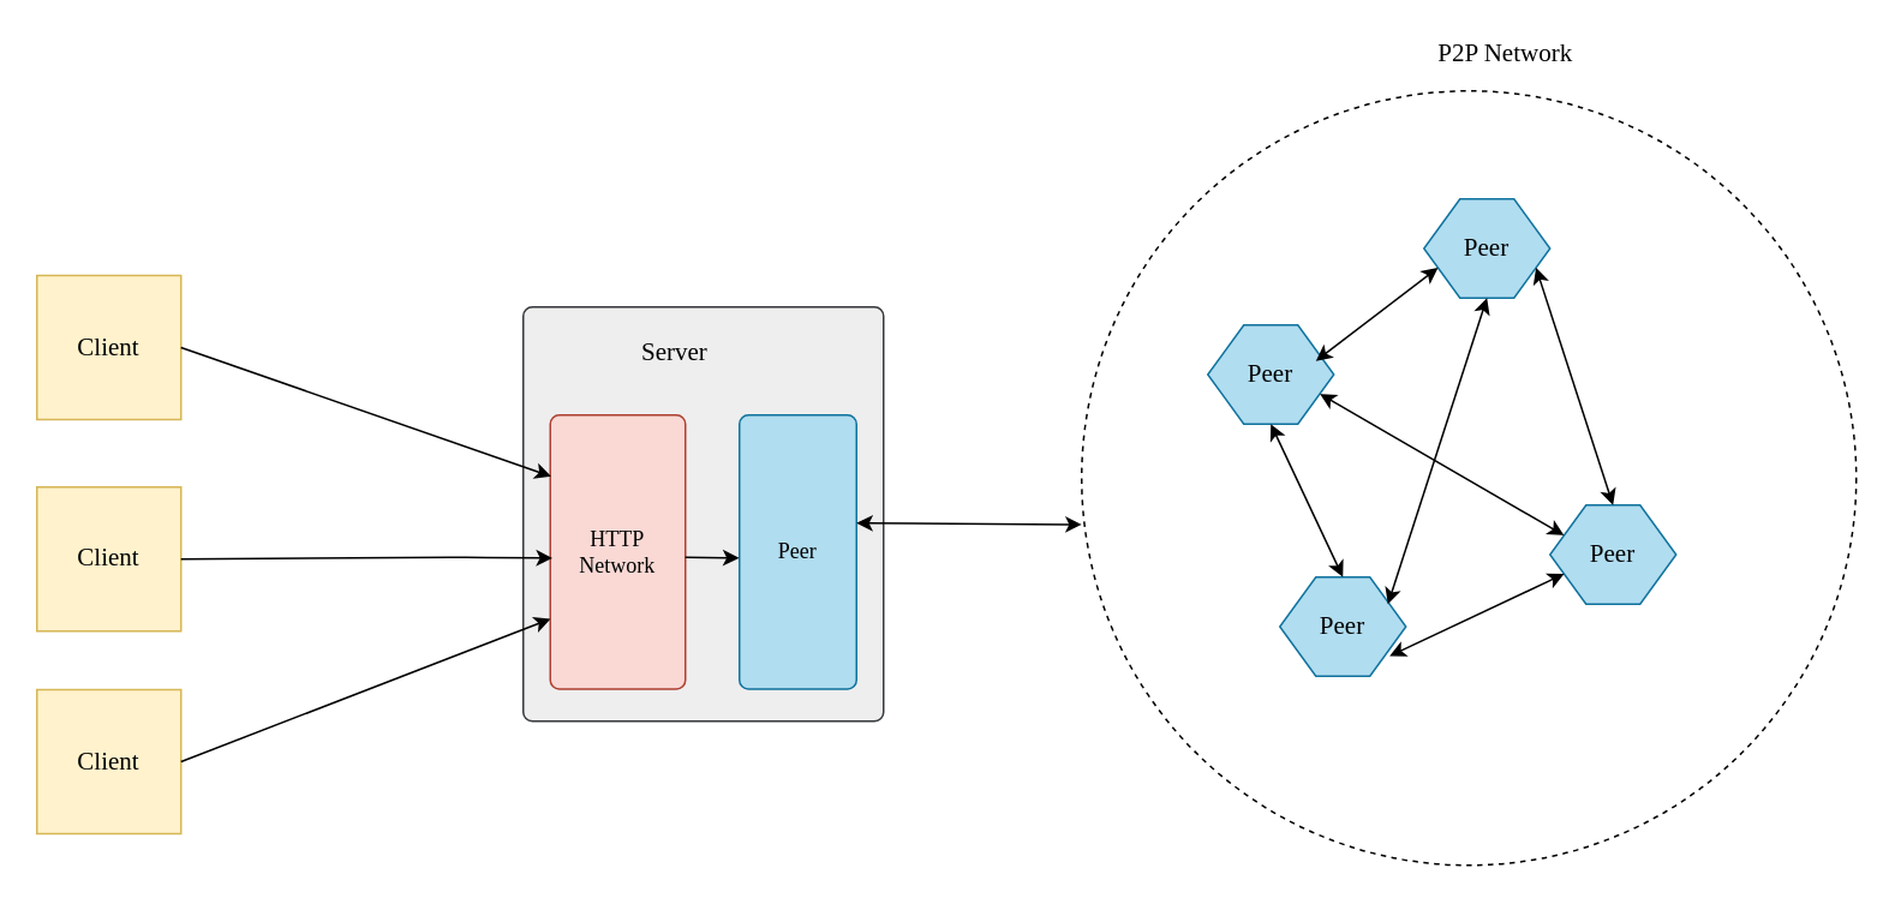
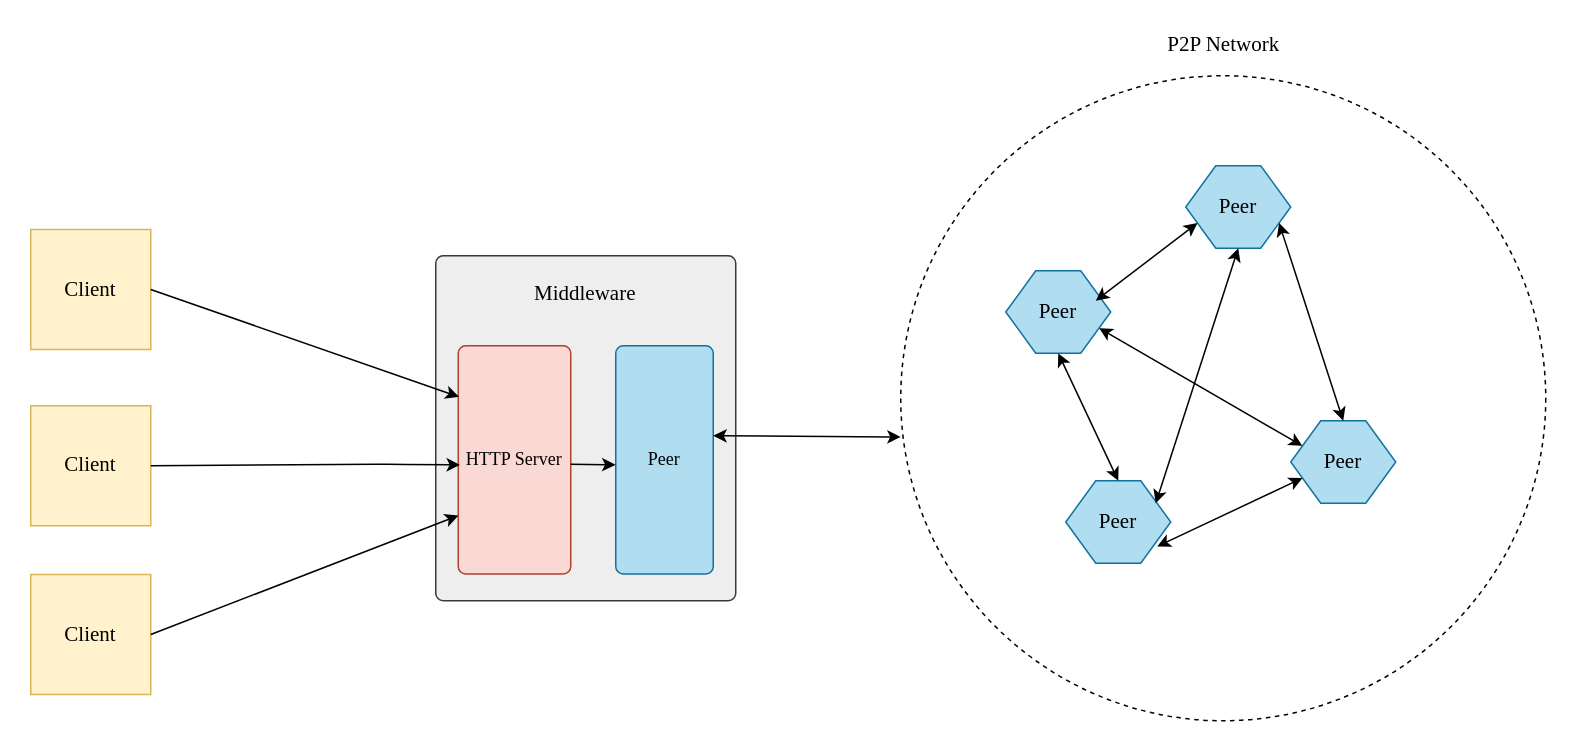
- <mxCell id="10" value="&lt;div&gt;P2P Network&lt;/div&gt;" style="text;html=1;align=center;verticalAlign=middle;resizable=0;points=[];autosize=1;fontSize=14;fontFamily=Tahoma;" vertex="1" parent="1"><mxGeometry x="790" y="20" width="90" height="20" as="geometry" /></mxCell>
+ <mxCell id="10" value="&lt;div&gt;P2P Network&lt;/div&gt;" style="text;html=1;align=center;verticalAlign=middle;resizable=0;points=[];autosize=1;fontSize=14;fontFamily=Tahoma;" vertex="1" parent="1"><mxGeometry x="770" y="20" width="90" height="20" as="geometry" /></mxCell>
- <mxCell id="6" value="Server" style="text;spacingLeft=4;spacingRight=4;overflow=hidden;rotatable=0;points=[[0,0.5],[1,0.5]];portConstraint=eastwest;fontSize=14;fontStyle=0;fontFamily=Tahoma;fillColor=none;dashed=1;" vertex="1" parent="2"><mxGeometry x="60" y="10" width="100" height="30" as="geometry" /></mxCell>
+ <mxCell id="6" value="Middleware" style="text;spacingLeft=4;spacingRight=4;overflow=hidden;rotatable=0;points=[[0,0.5],[1,0.5]];portConstraint=eastwest;fontSize=14;fontStyle=0;fontFamily=Tahoma;fillColor=none;dashed=1;" vertex="1" parent="2"><mxGeometry x="60" y="10" width="100" height="30" as="geometry" /></mxCell>
- <mxCell id="5" value="HTTP Network" style="rounded=1;absoluteArcSize=1;html=1;arcSize=10;whiteSpace=wrap;points=[];strokeColor=#ae4132;fillColor=#fad9d5;fontFamily=Tahoma;" vertex="1" parent="2"><mxGeometry x="15" y="60" width="75" height="152.14" as="geometry" /></mxCell>
+ <mxCell id="5" value="HTTP Server" style="rounded=1;absoluteArcSize=1;html=1;arcSize=10;whiteSpace=wrap;points=[];strokeColor=#ae4132;fillColor=#fad9d5;fontFamily=Tahoma;" vertex="1" parent="2"><mxGeometry x="15" y="60" width="75" height="152.14" as="geometry" /></mxCell>
